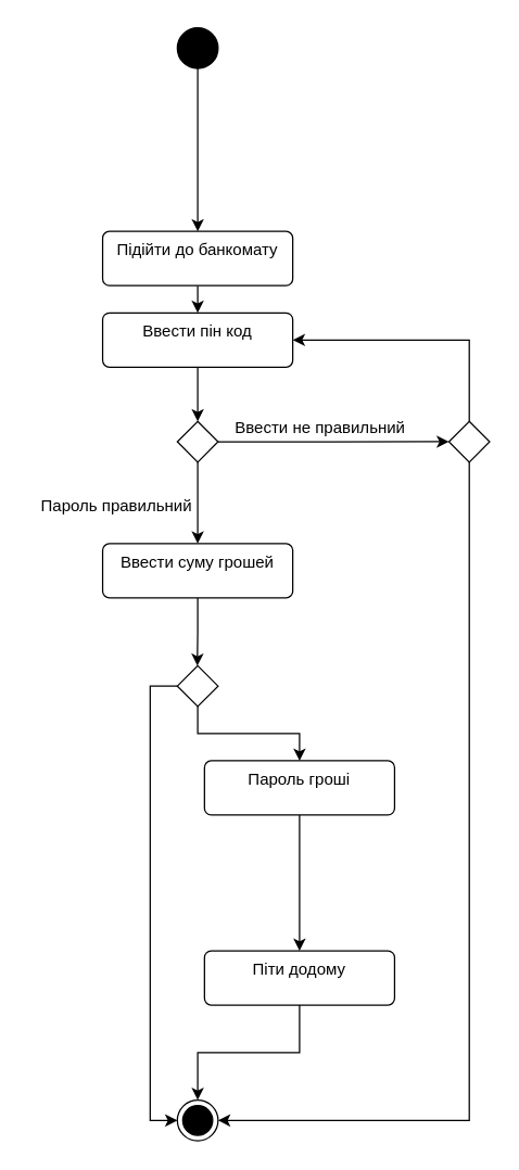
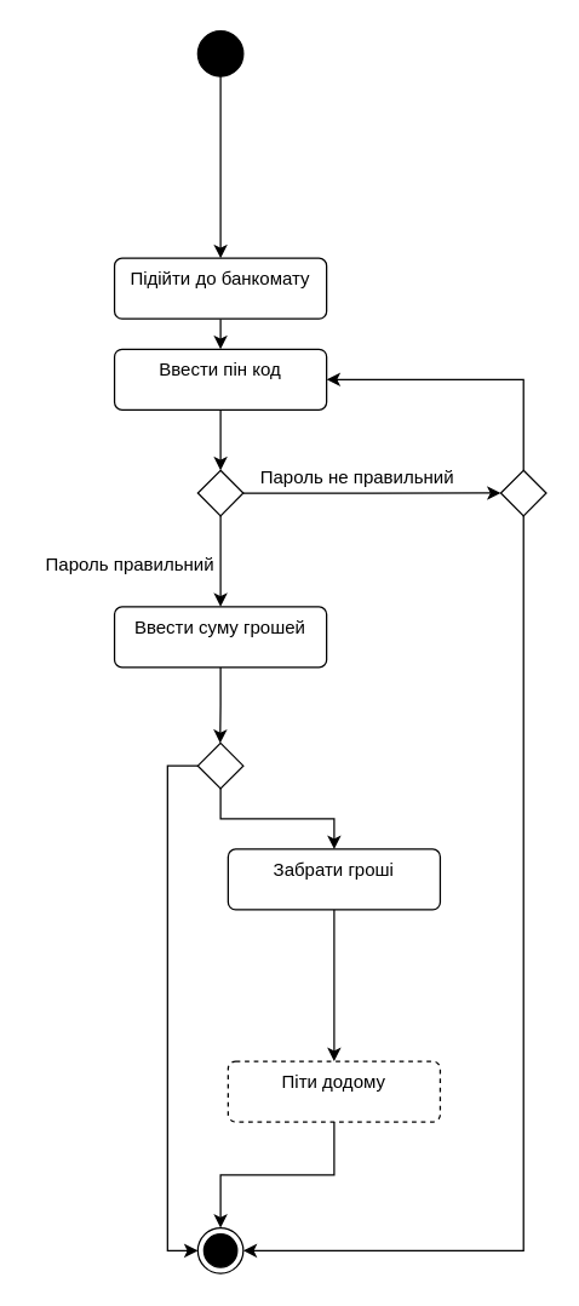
- <mxCell id="14" value="Ввести&lt;span style=&quot;background-color: initial;&quot;&gt;&amp;nbsp;не правильний&lt;/span&gt;" style="text;html=1;align=center;verticalAlign=middle;resizable=0;points=[];autosize=1;strokeColor=none;fillColor=none;" vertex="1" parent="1"><mxGeometry x="160" y="300" width="150" height="30" as="geometry" /></mxCell>
+ <mxCell id="14" value="Пароль&lt;span style=&quot;background-color: initial;&quot;&gt;&amp;nbsp;не правильний&lt;/span&gt;" style="text;html=1;align=center;verticalAlign=middle;resizable=0;points=[];autosize=1;strokeColor=none;fillColor=none;" vertex="1" parent="1"><mxGeometry x="160" y="300" width="150" height="30" as="geometry" /></mxCell>
- <mxCell id="23" value="Пароль гроші" style="html=1;align=center;verticalAlign=top;rounded=1;absoluteArcSize=1;arcSize=10;dashed=0;whiteSpace=wrap;" vertex="1" parent="1"><mxGeometry x="150" y="560" width="140" height="40" as="geometry" /></mxCell>
+ <mxCell id="23" value="Забрати гроші" style="html=1;align=center;verticalAlign=top;rounded=1;absoluteArcSize=1;arcSize=10;dashed=0;whiteSpace=wrap;" vertex="1" parent="1"><mxGeometry x="150" y="560" width="140" height="40" as="geometry" /></mxCell>
- <mxCell id="25" value="Піти додому" style="html=1;align=center;verticalAlign=top;rounded=1;absoluteArcSize=1;arcSize=10;dashed=0;whiteSpace=wrap;" vertex="1" parent="1"><mxGeometry x="150" y="700" width="140" height="40" as="geometry" /></mxCell>
+ <mxCell id="25" value="Піти додому" style="html=1;align=center;verticalAlign=top;rounded=1;absoluteArcSize=1;arcSize=10;dashed=1;whiteSpace=wrap;" vertex="1" parent="1"><mxGeometry x="150" y="700" width="140" height="40" as="geometry" /></mxCell>
